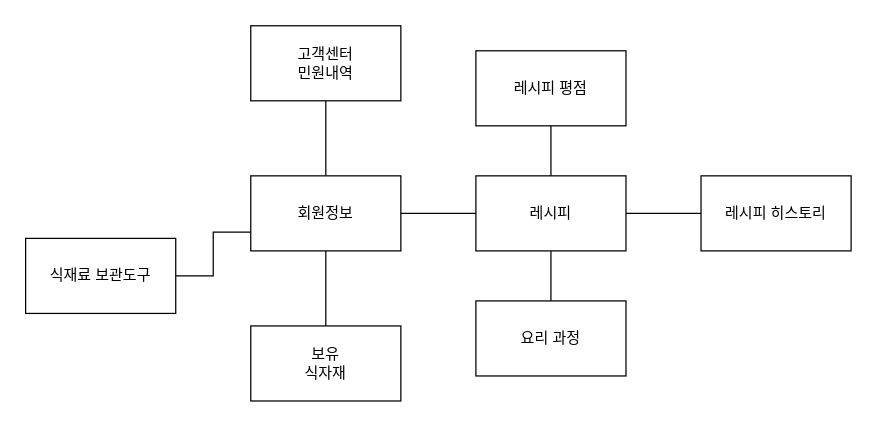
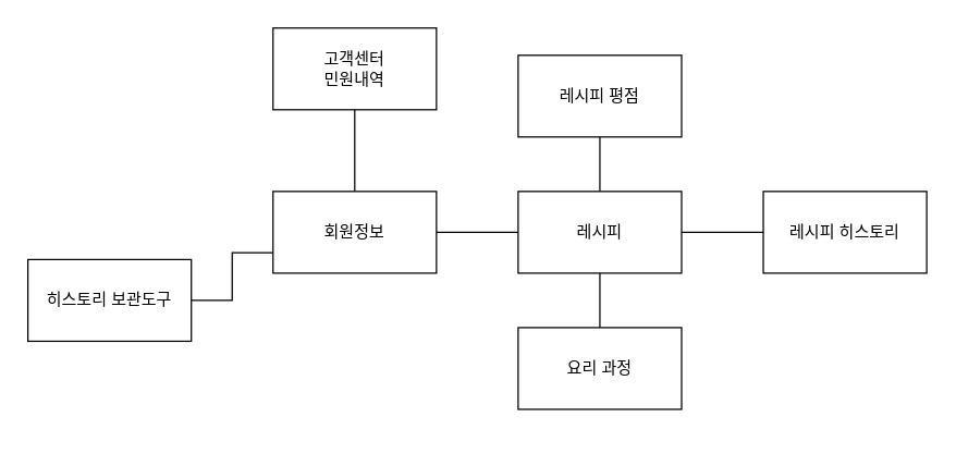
- <mxCell id="11" value="식재료 보관도구" style="rounded=0;whiteSpace=wrap;html=1;" parent="1" vertex="1"><mxGeometry x="20" y="190" width="120" height="60" as="geometry" /></mxCell>
+ <mxCell id="11" value="히스토리 보관도구" style="rounded=0;whiteSpace=wrap;html=1;" parent="1" vertex="1"><mxGeometry x="20" y="190" width="120" height="60" as="geometry" /></mxCell>
- <mxCell id="4" style="edgeStyle=orthogonalEdgeStyle;rounded=0;orthogonalLoop=1;jettySize=auto;html=1;exitX=0.5;exitY=1;exitDx=0;exitDy=0;entryX=0.5;entryY=0;entryDx=0;entryDy=0;endArrow=none;endFill=0;" parent="1" source="6" target="15" edge="1"><mxGeometry relative="1" as="geometry"><Array as="points"><mxPoint x="260" y="240" /><mxPoint x="260" y="240" /></Array></mxGeometry></mxCell>
- <mxCell id="15" value="보유&lt;div&gt;식자재&lt;/div&gt;" style="rounded=0;whiteSpace=wrap;html=1;" parent="1" vertex="1"><mxGeometry x="200" y="260" width="120" height="60" as="geometry" /></mxCell>
